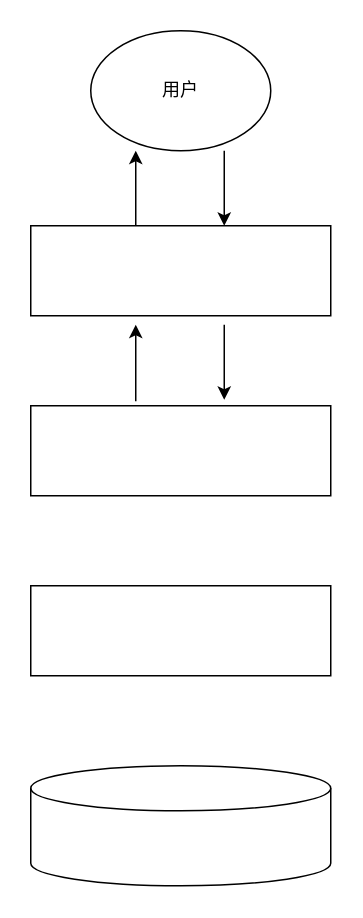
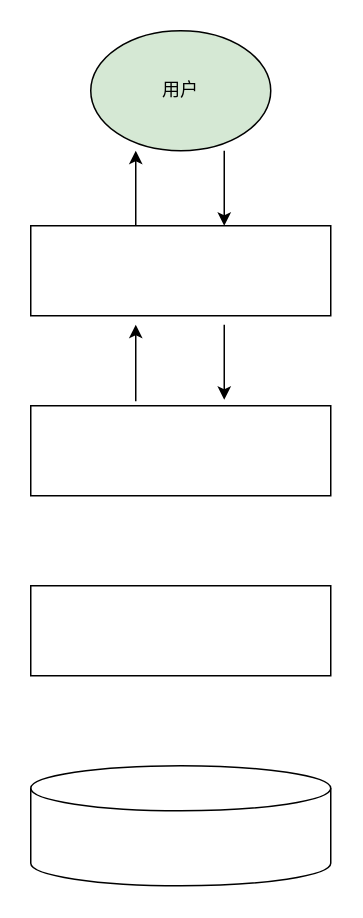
- <mxCell id="3" value="用户" style="ellipse;whiteSpace=wrap;html=1;" vertex="1" parent="1"><mxGeometry x="60" y="20" width="120" height="80" as="geometry" /></mxCell>
+ <mxCell id="3" value="用户" style="ellipse;whiteSpace=wrap;html=1;fillColor=#d5e8d4;" vertex="1" parent="1"><mxGeometry x="60" y="20" width="120" height="80" as="geometry" /></mxCell>
